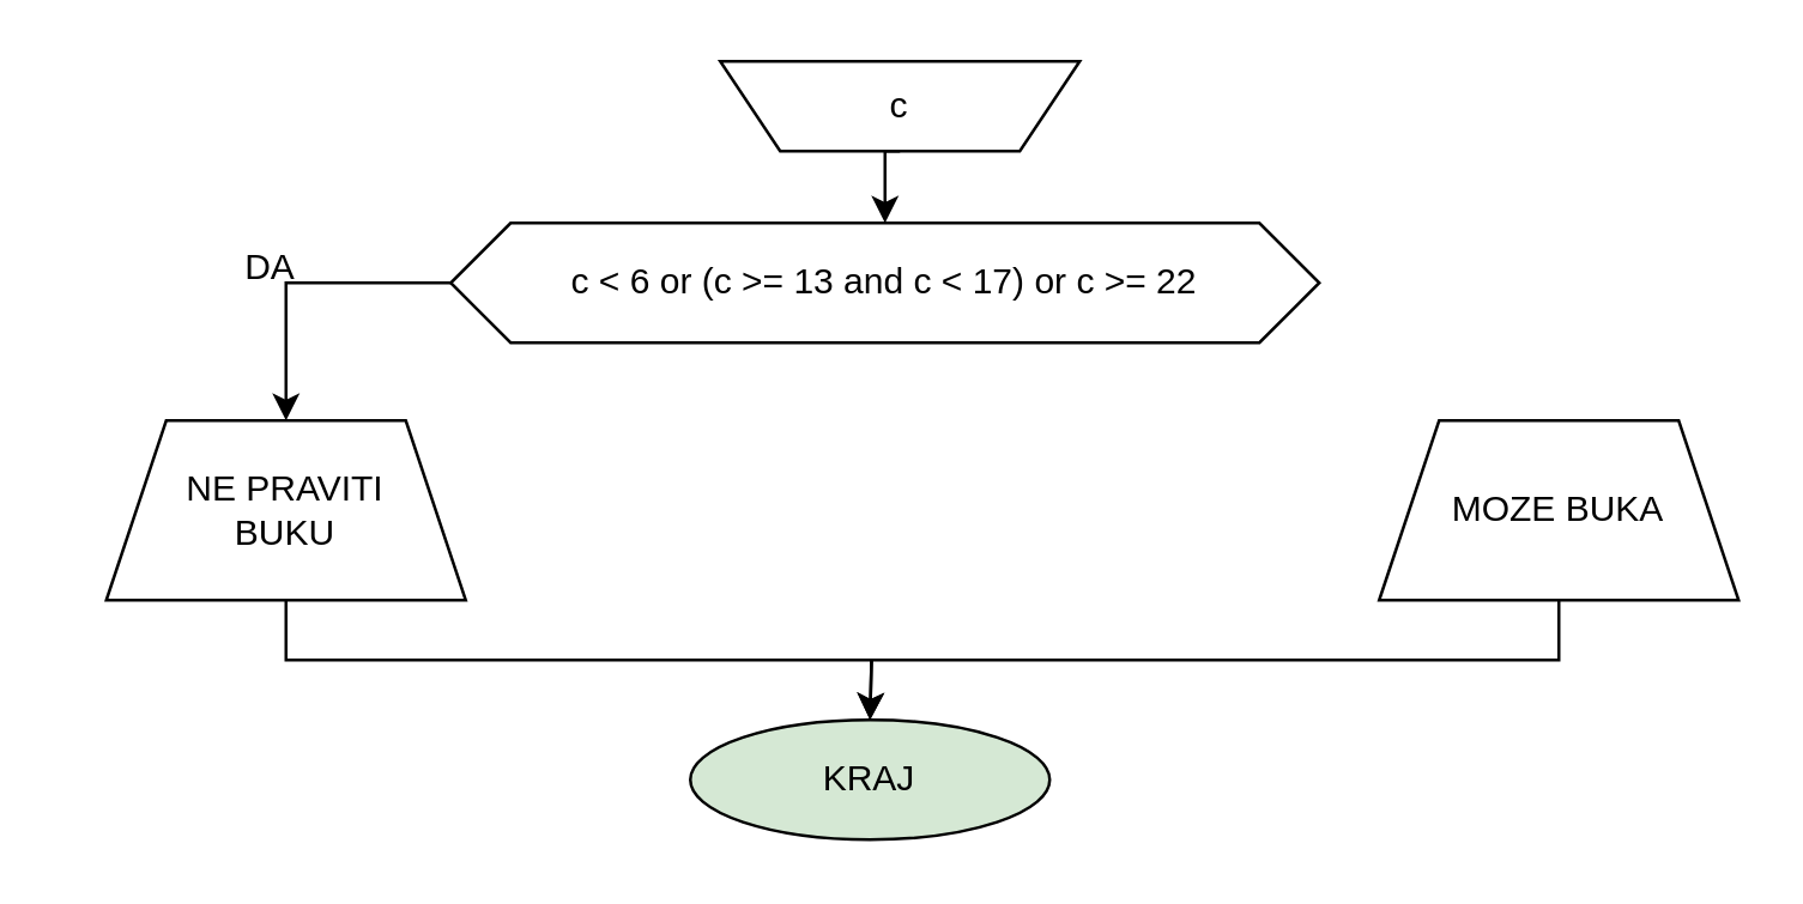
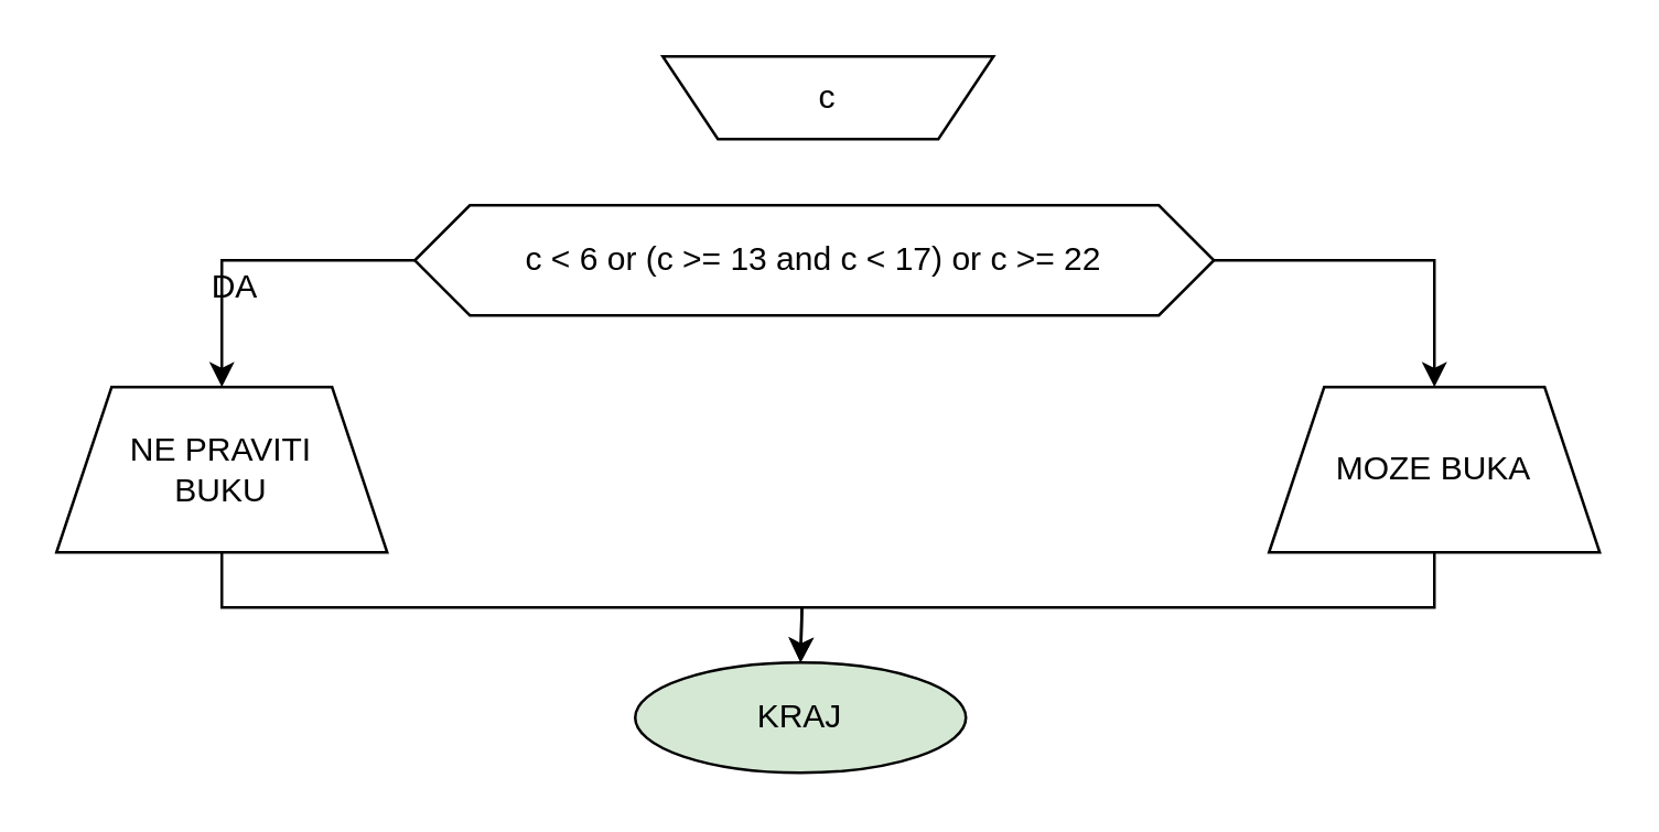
- <mxCell id="8" style="edgeStyle=orthogonalEdgeStyle;rounded=0;orthogonalLoop=1;jettySize=auto;html=1;exitX=0.5;exitY=1;exitDx=0;exitDy=0;entryX=0.5;entryY=0;entryDx=0;entryDy=0;" edge="1" parent="1" source="3" target="6"><mxGeometry relative="1" as="geometry" /></mxCell>
- <mxCell id="13" value="DA" style="text;html=1;align=center;verticalAlign=middle;whiteSpace=wrap;rounded=0;" vertex="1" parent="1"><mxGeometry x="60" y="74" width="60" height="30" as="geometry" /></mxCell>
+ <mxCell id="13" value="DA" style="text;html=1;align=center;verticalAlign=middle;whiteSpace=wrap;rounded=0;" vertex="1" parent="1"><mxGeometry x="55" y="89" width="60" height="30" as="geometry" /></mxCell>
+ <mxCell id="5" style="edgeStyle=orthogonalEdgeStyle;rounded=0;orthogonalLoop=1;jettySize=auto;html=1;exitX=1;exitY=0.5;exitDx=0;exitDy=0;entryX=0.5;entryY=0;entryDx=0;entryDy=0;" edge="1" parent="1" source="6" target="12"><mxGeometry relative="1" as="geometry" /></mxCell>
- <mxCell id="10" value="NE PRAVITI&lt;div&gt;BUKU&lt;/div&gt;" style="shape=trapezoid;perimeter=trapezoidPerimeter;whiteSpace=wrap;html=1;fixedSize=1;" vertex="1" parent="1"><mxGeometry x="35" y="140" width="120" height="60" as="geometry" /></mxCell>
+ <mxCell id="10" value="NE PRAVITI&lt;div&gt;BUKU&lt;/div&gt;" style="shape=trapezoid;perimeter=trapezoidPerimeter;whiteSpace=wrap;html=1;fixedSize=1;" vertex="1" parent="1"><mxGeometry x="20" y="140" width="120" height="60" as="geometry" /></mxCell>
